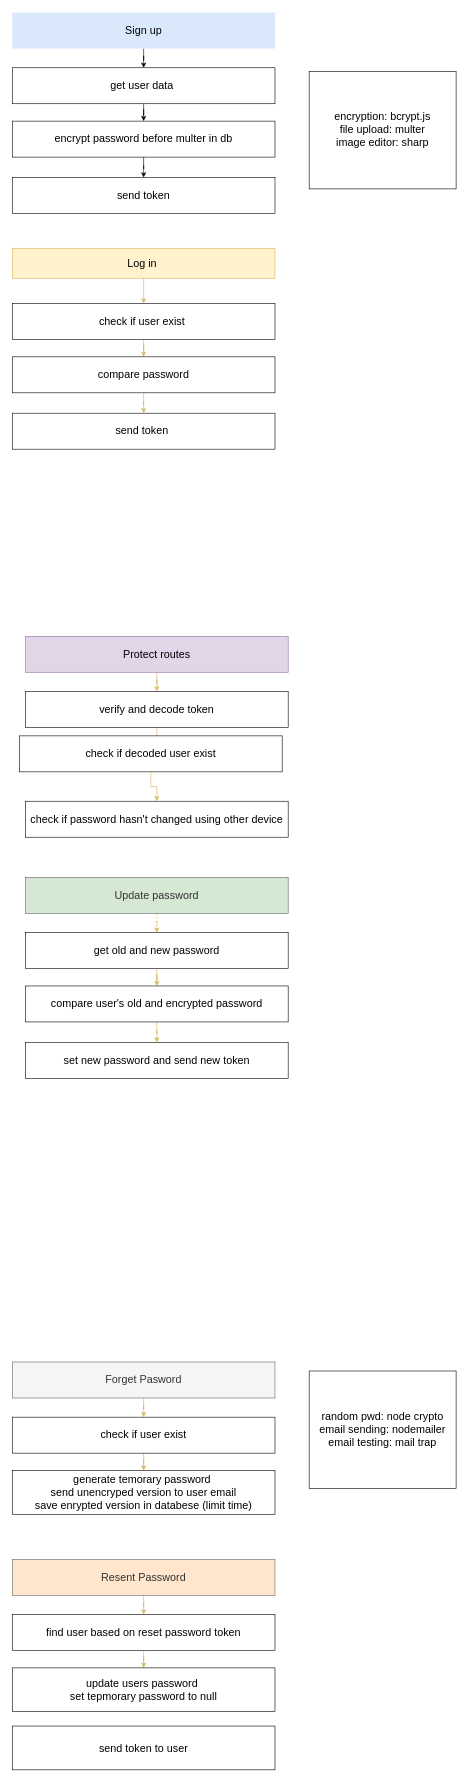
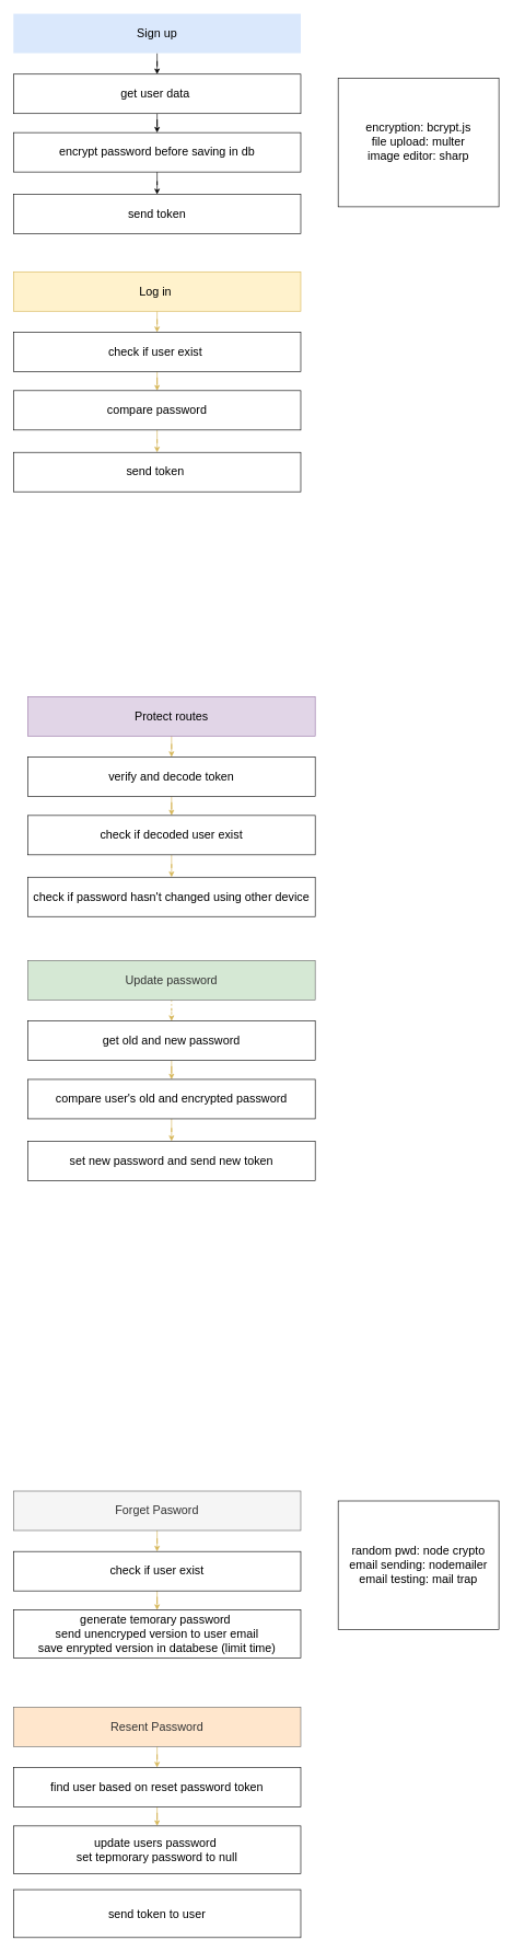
- <mxCell id="7" value="encrypt password before multer in db" style="rounded=0;whiteSpace=wrap;html=1;fontSize=18;" parent="1" vertex="1"><mxGeometry x="20" y="201" width="438" height="60" as="geometry" /></mxCell>
+ <mxCell id="7" value="encrypt password before saving in db" style="rounded=0;whiteSpace=wrap;html=1;fontSize=18;" parent="1" vertex="1"><mxGeometry x="20" y="201" width="438" height="60" as="geometry" /></mxCell>
- <mxCell id="10" value="Log in&amp;nbsp;" style="rounded=0;whiteSpace=wrap;html=1;fontSize=18;fillColor=#fff2cc;strokeColor=#d6b656;" parent="1" vertex="1"><mxGeometry x="20" y="413" width="438" height="50" as="geometry" /></mxCell>
+ <mxCell id="10" value="Log in&amp;nbsp;" style="rounded=0;whiteSpace=wrap;html=1;fontSize=18;fillColor=#fff2cc;strokeColor=#d6b656;" parent="1" vertex="1"><mxGeometry x="20" y="413" width="438" height="60" as="geometry" /></mxCell>
- <mxCell id="21" value="check if decoded user exist" style="rounded=0;whiteSpace=wrap;html=1;fontSize=18;" parent="1" vertex="1"><mxGeometry x="32" y="1226" width="438" height="60" as="geometry" /></mxCell>
+ <mxCell id="21" value="check if decoded user exist" style="rounded=0;whiteSpace=wrap;html=1;fontSize=18;" parent="1" vertex="1"><mxGeometry x="42" y="1241" width="438" height="60" as="geometry" /></mxCell>
